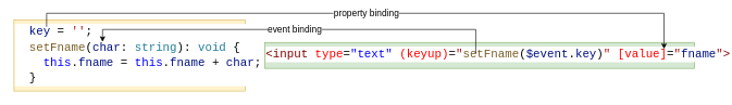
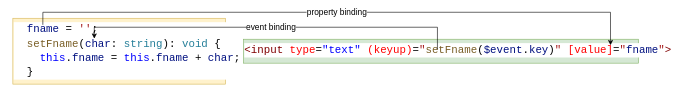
- <mxCell id="3" value="&lt;div style=&quot;color: rgb(0, 0, 0); background-color: rgb(255, 255, 255); font-family: consolas, &amp;quot;courier new&amp;quot;, monospace; font-weight: normal; font-size: 18px; line-height: 24px;&quot;&gt;&lt;div&gt;&lt;span style=&quot;color: #000000&quot;&gt;&amp;nbsp;&amp;nbsp;&lt;/span&gt;&lt;span style=&quot;color: #001080&quot;&gt;key&lt;/span&gt;&lt;span style=&quot;color: #000000&quot;&gt;&amp;nbsp;=&amp;nbsp;&lt;/span&gt;&lt;span style=&quot;color: #a31515&quot;&gt;''&lt;/span&gt;&lt;span style=&quot;color: #000000&quot;&gt;;&lt;/span&gt;&lt;/div&gt;&lt;div&gt;&lt;span style=&quot;color: #000000&quot;&gt;&amp;nbsp;&amp;nbsp;&lt;/span&gt;&lt;span style=&quot;color: #795e26&quot;&gt;setFname&lt;/span&gt;&lt;span style=&quot;color: #000000&quot;&gt;(&lt;/span&gt;&lt;span style=&quot;color: #001080&quot;&gt;char&lt;/span&gt;&lt;span style=&quot;color: #000000&quot;&gt;:&amp;nbsp;&lt;/span&gt;&lt;span style=&quot;color: #267f99&quot;&gt;string&lt;/span&gt;&lt;span style=&quot;color: #000000&quot;&gt;):&amp;nbsp;&lt;/span&gt;&lt;span style=&quot;color: #267f99&quot;&gt;void&lt;/span&gt;&lt;span style=&quot;color: #000000&quot;&gt;&amp;nbsp;{&lt;/span&gt;&lt;/div&gt;&lt;div&gt;&lt;span style=&quot;color: #000000&quot;&gt;&amp;nbsp;&amp;nbsp;&amp;nbsp;&amp;nbsp;&lt;/span&gt;&lt;span style=&quot;color: #0000ff&quot;&gt;this&lt;/span&gt;&lt;span style=&quot;color: #000000&quot;&gt;.&lt;/span&gt;&lt;span style=&quot;color: #001080&quot;&gt;fname&lt;/span&gt;&lt;span style=&quot;color: #000000&quot;&gt;&amp;nbsp;=&amp;nbsp;&lt;/span&gt;&lt;span style=&quot;color: #0000ff&quot;&gt;this&lt;/span&gt;&lt;span style=&quot;color: #000000&quot;&gt;.&lt;/span&gt;&lt;span style=&quot;color: #001080&quot;&gt;fname&lt;/span&gt;&lt;span style=&quot;color: #000000&quot;&gt;&amp;nbsp;+&amp;nbsp;&lt;/span&gt;&lt;span style=&quot;color: #001080&quot;&gt;char&lt;/span&gt;&lt;span style=&quot;color: #000000&quot;&gt;;&lt;/span&gt;&lt;/div&gt;&lt;div&gt;&lt;span style=&quot;color: #000000&quot;&gt;&amp;nbsp;&amp;nbsp;}&lt;/span&gt;&lt;/div&gt;&lt;/div&gt;" style="text;whiteSpace=wrap;html=1;fontSize=13;fillColor=#fff2cc;strokeColor=#d6b656;" vertex="1" parent="1"><mxGeometry x="20" y="30" width="355" height="110" as="geometry" /></mxCell>
+ <mxCell id="3" value="&lt;div style=&quot;color: rgb(0, 0, 0); background-color: rgb(255, 255, 255); font-family: consolas, &amp;quot;courier new&amp;quot;, monospace; font-weight: normal; font-size: 18px; line-height: 24px;&quot;&gt;&lt;div&gt;&lt;span style=&quot;color: #000000&quot;&gt;&amp;nbsp;&amp;nbsp;&lt;/span&gt;&lt;span style=&quot;color: #001080&quot;&gt;fname&lt;/span&gt;&lt;span style=&quot;color: #000000&quot;&gt;&amp;nbsp;=&amp;nbsp;&lt;/span&gt;&lt;span style=&quot;color: #a31515&quot;&gt;''&lt;/span&gt;&lt;span style=&quot;color: #000000&quot;&gt;;&lt;/span&gt;&lt;/div&gt;&lt;div&gt;&lt;span style=&quot;color: #000000&quot;&gt;&amp;nbsp;&amp;nbsp;&lt;/span&gt;&lt;span style=&quot;color: #795e26&quot;&gt;setFname&lt;/span&gt;&lt;span style=&quot;color: #000000&quot;&gt;(&lt;/span&gt;&lt;span style=&quot;color: #001080&quot;&gt;char&lt;/span&gt;&lt;span style=&quot;color: #000000&quot;&gt;:&amp;nbsp;&lt;/span&gt;&lt;span style=&quot;color: #267f99&quot;&gt;string&lt;/span&gt;&lt;span style=&quot;color: #000000&quot;&gt;):&amp;nbsp;&lt;/span&gt;&lt;span style=&quot;color: #267f99&quot;&gt;void&lt;/span&gt;&lt;span style=&quot;color: #000000&quot;&gt;&amp;nbsp;{&lt;/span&gt;&lt;/div&gt;&lt;div&gt;&lt;span style=&quot;color: #000000&quot;&gt;&amp;nbsp;&amp;nbsp;&amp;nbsp;&amp;nbsp;&lt;/span&gt;&lt;span style=&quot;color: #0000ff&quot;&gt;this&lt;/span&gt;&lt;span style=&quot;color: #000000&quot;&gt;.&lt;/span&gt;&lt;span style=&quot;color: #001080&quot;&gt;fname&lt;/span&gt;&lt;span style=&quot;color: #000000&quot;&gt;&amp;nbsp;=&amp;nbsp;&lt;/span&gt;&lt;span style=&quot;color: #0000ff&quot;&gt;this&lt;/span&gt;&lt;span style=&quot;color: #000000&quot;&gt;.&lt;/span&gt;&lt;span style=&quot;color: #001080&quot;&gt;fname&lt;/span&gt;&lt;span style=&quot;color: #000000&quot;&gt;&amp;nbsp;+&amp;nbsp;&lt;/span&gt;&lt;span style=&quot;color: #001080&quot;&gt;char&lt;/span&gt;&lt;span style=&quot;color: #000000&quot;&gt;;&lt;/span&gt;&lt;/div&gt;&lt;div&gt;&lt;span style=&quot;color: #000000&quot;&gt;&amp;nbsp;&amp;nbsp;}&lt;/span&gt;&lt;/div&gt;&lt;/div&gt;" style="text;whiteSpace=wrap;html=1;fontSize=13;fillColor=#fff2cc;strokeColor=#d6b656;" vertex="1" parent="1"><mxGeometry x="20" y="30" width="355" height="110" as="geometry" /></mxCell>
